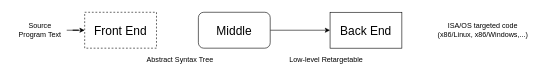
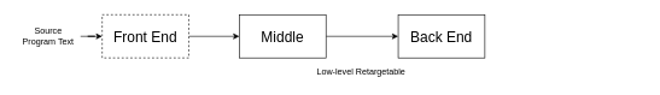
+ <mxCell id="2" style="edgeStyle=orthogonalEdgeStyle;rounded=0;orthogonalLoop=1;jettySize=auto;html=1;entryX=0;entryY=0.5;entryDx=0;entryDy=0;" edge="1" parent="1" source="3" target="5"><mxGeometry relative="1" as="geometry" /></mxCell>
- <mxCell id="5" value="&lt;span style=&quot;font-size: 20px&quot;&gt;Middle&lt;/span&gt;" style="whiteSpace=wrap;html=1;rounded=1;" vertex="1" parent="1"><mxGeometry x="330" y="20" width="120" height="60" as="geometry" /></mxCell>
+ <mxCell id="5" value="&lt;span style=&quot;font-size: 20px&quot;&gt;Middle&lt;/span&gt;" style="rounded=0;whiteSpace=wrap;html=1;" vertex="1" parent="1"><mxGeometry x="330" y="20" width="120" height="60" as="geometry" /></mxCell>
- <mxCell id="9" value="ISA/OS targeted code&lt;br&gt;(x86/Linux, x86/Windows,...)" style="text;html=1;align=center;verticalAlign=middle;resizable=0;points=[];autosize=1;" vertex="1" parent="1"><mxGeometry x="720" y="35" width="170" height="30" as="geometry" /></mxCell>
- <mxCell id="10" value="Abstract Syntax Tree" style="text;html=1;align=center;verticalAlign=middle;resizable=0;points=[];autosize=1;" vertex="1" parent="1"><mxGeometry x="234" y="90" width="130" height="20" as="geometry" /></mxCell>
- <mxCell id="11" value="Low-level Retargetable&amp;nbsp;" style="text;html=1;align=center;verticalAlign=middle;resizable=0;points=[];autosize=1;" vertex="1" parent="1"><mxGeometry x="475" y="90" width="140" height="20" as="geometry" /></mxCell>
+ <mxCell id="11" value="Low-level Retargetable&amp;nbsp;" style="text;html=1;align=center;verticalAlign=middle;resizable=0;points=[];autosize=1;" vertex="1" parent="1"><mxGeometry x="430" y="90" width="140" height="20" as="geometry" /></mxCell>
